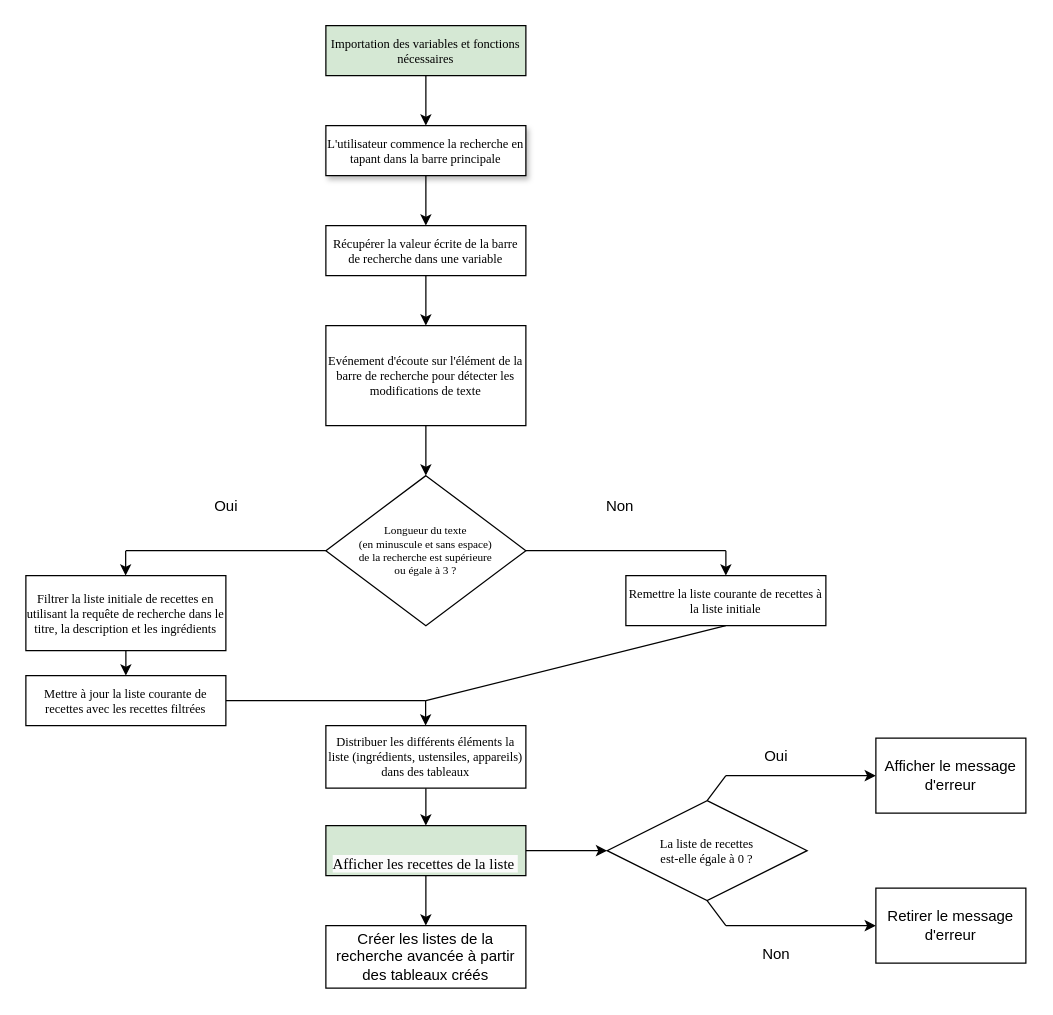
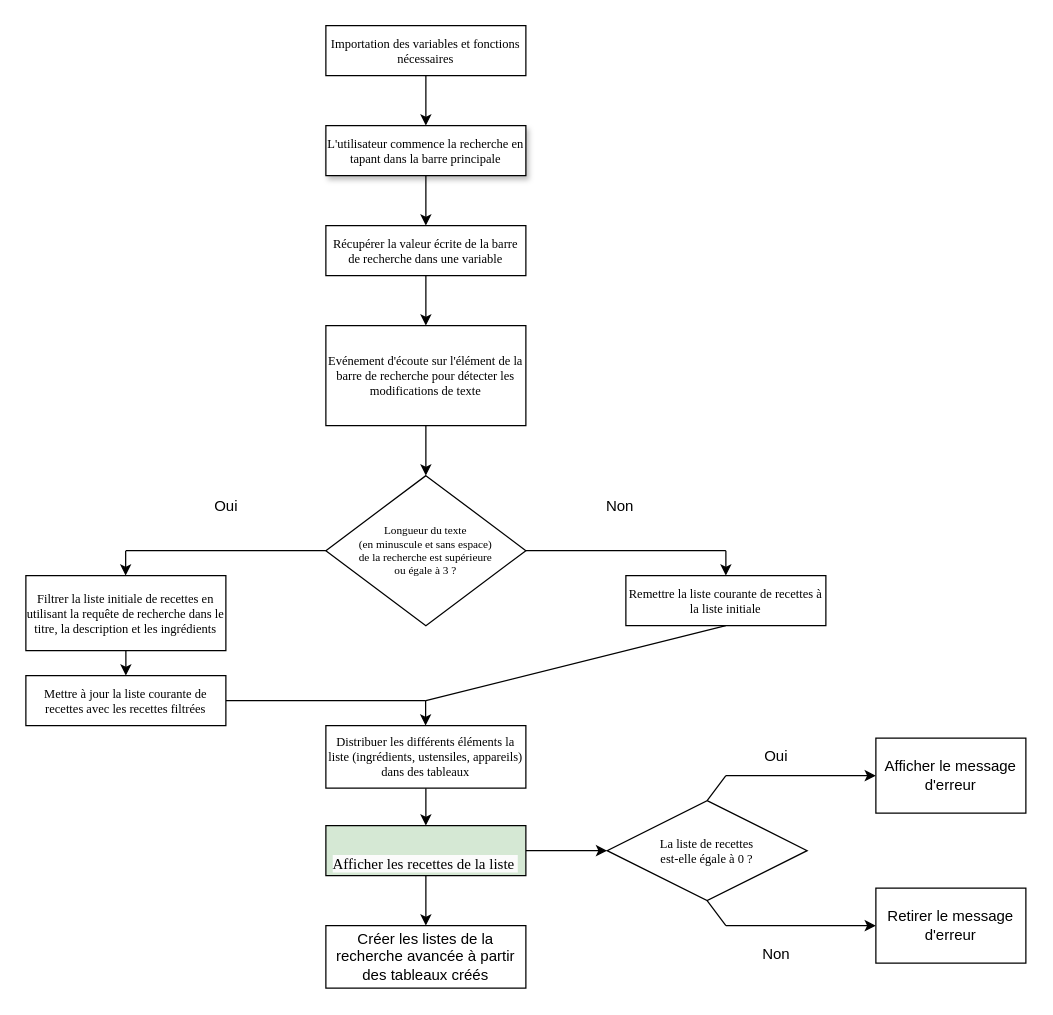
- <mxCell id="14" value="Importation des variables et fonctions nécessaires" style="rounded=0;whiteSpace=wrap;html=1;fontSize=10;fontFamily=Verdana;fillColor=#d5e8d4;" vertex="1" parent="1"><mxGeometry x="260" width="160" height="40" as="geometry" y="20" /></mxCell>
+ <mxCell id="14" value="Importation des variables et fonctions nécessaires" style="rounded=0;whiteSpace=wrap;html=1;fontSize=10;fontFamily=Verdana;" vertex="1" parent="1"><mxGeometry x="260" width="160" height="40" as="geometry" y="20" /></mxCell>
